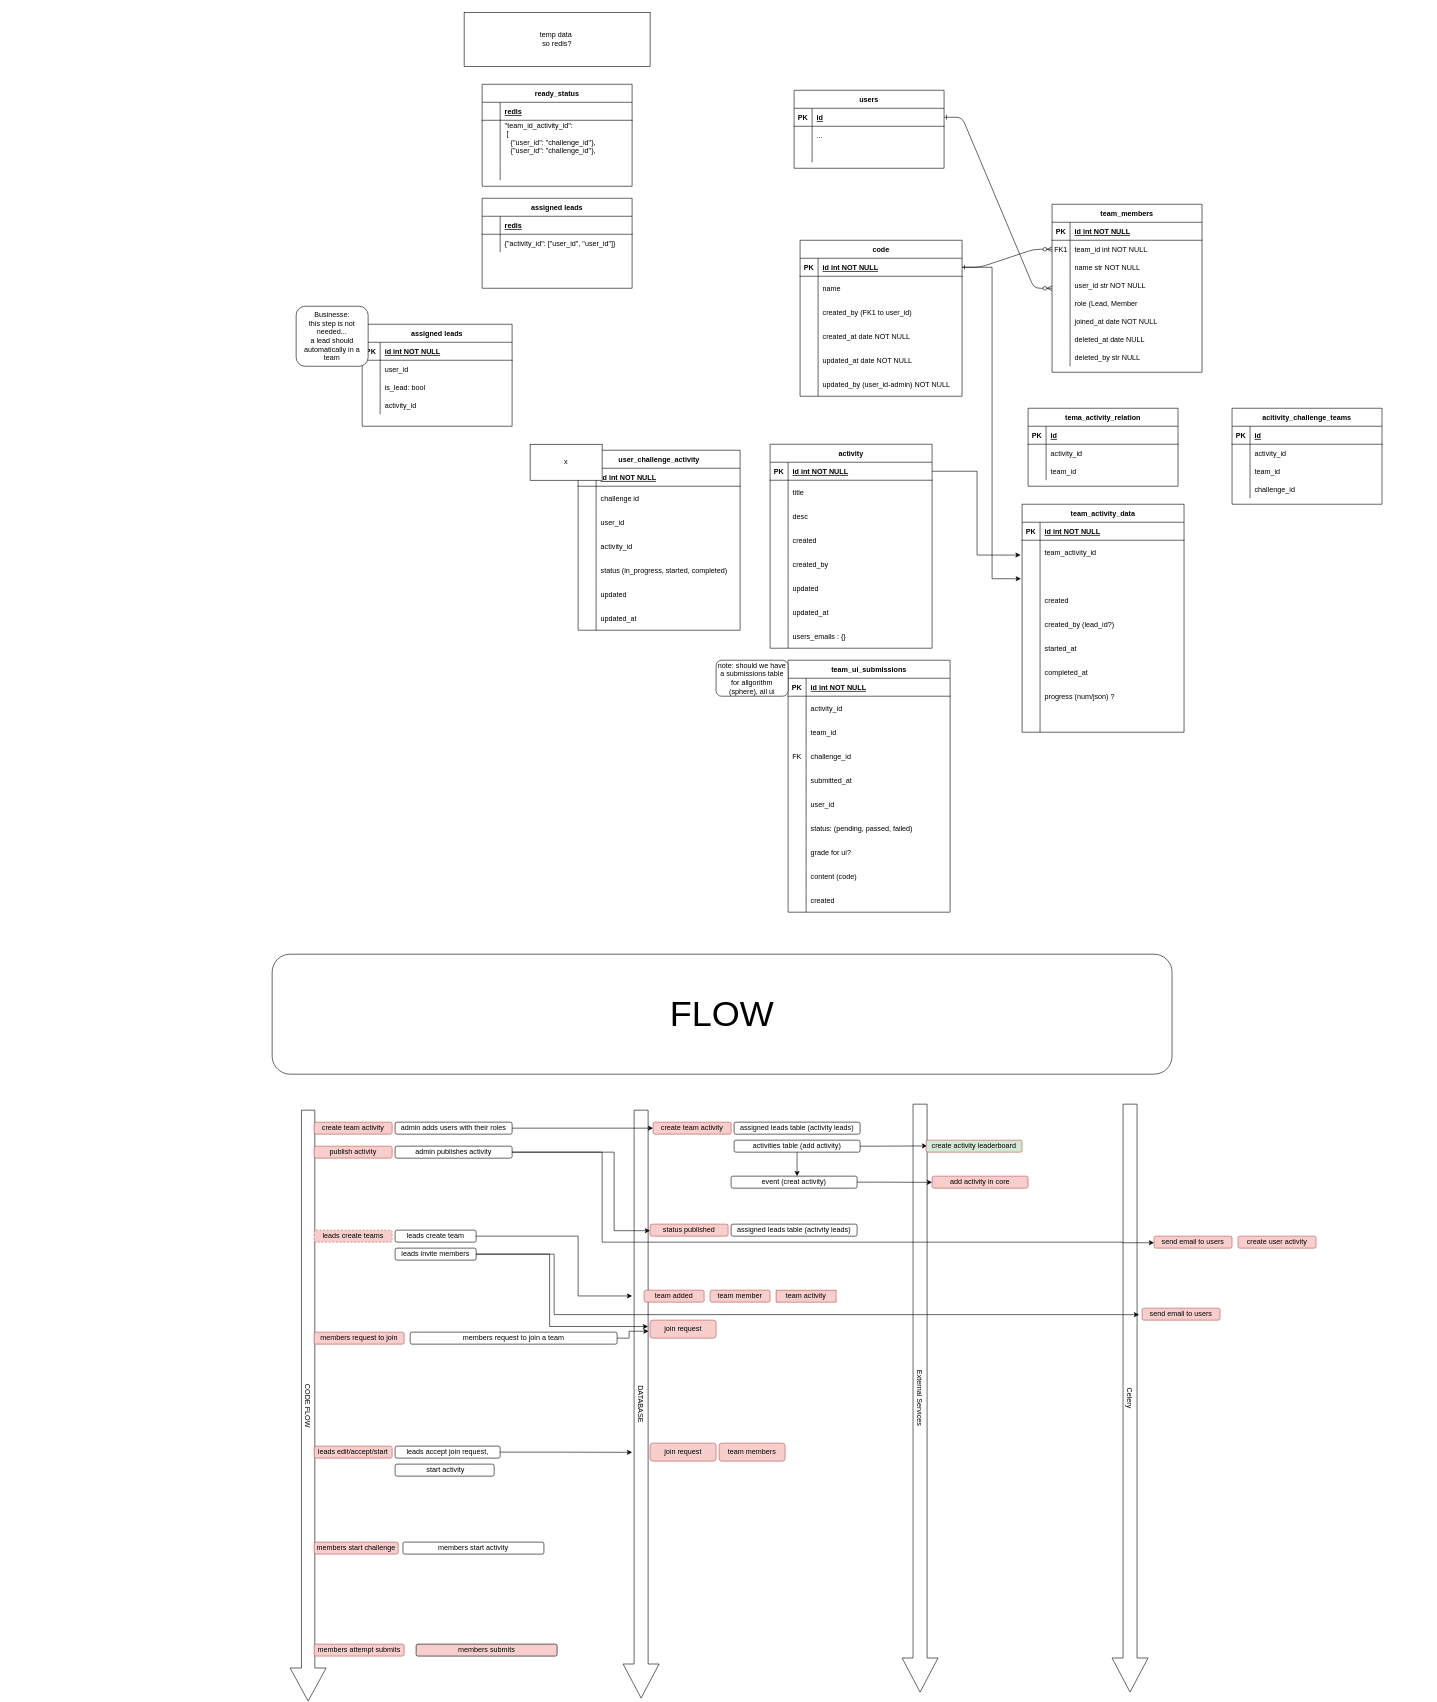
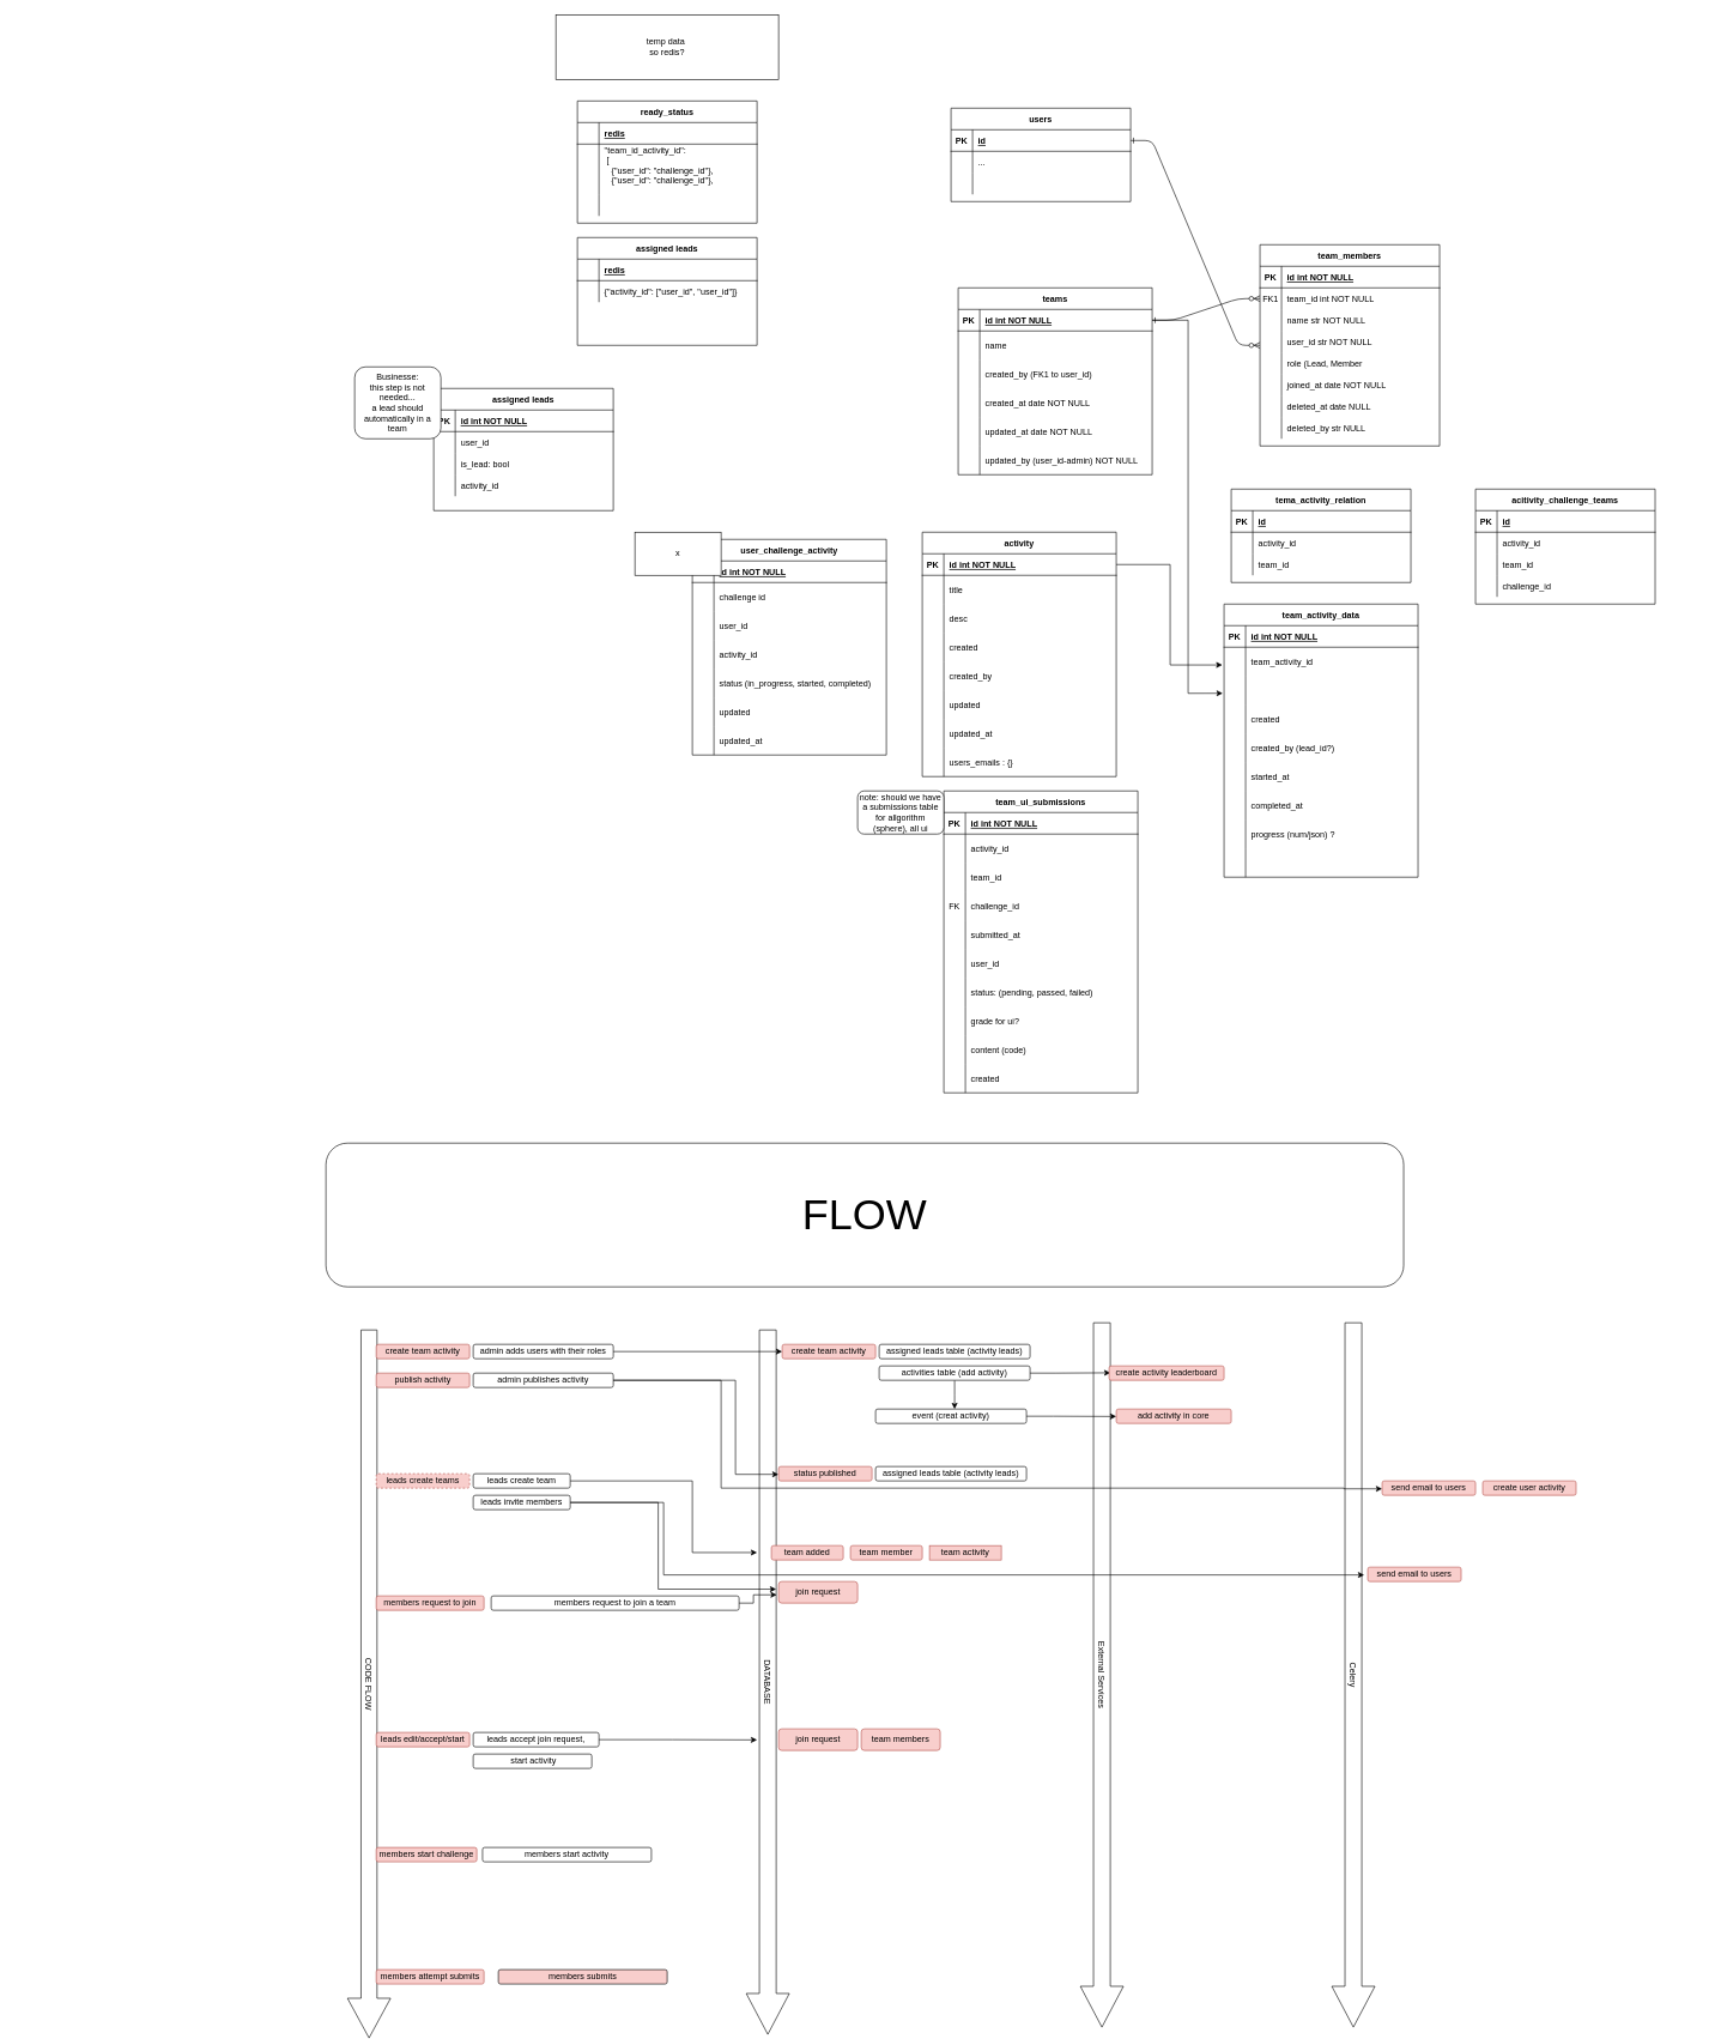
- <mxCell id="38" value="code" style="shape=table;startSize=30;container=1;collapsible=1;childLayout=tableLayout;fixedRows=1;rowLines=0;fontStyle=1;align=center;resizeLast=1;" parent="1" vertex="1"><mxGeometry x="1333" y="400" width="270" height="260" as="geometry" /></mxCell>
+ <mxCell id="38" value="teams" style="shape=table;startSize=30;container=1;collapsible=1;childLayout=tableLayout;fixedRows=1;rowLines=0;fontStyle=1;align=center;resizeLast=1;" parent="1" vertex="1"><mxGeometry x="1333" y="400" width="270" height="260" as="geometry" /></mxCell>
- <mxCell id="230" value="create activity leaderboard" style="rounded=1;whiteSpace=wrap;html=1;fillColor=#d5e8d4;strokeColor=#b85450;" vertex="1" parent="1"><mxGeometry x="1543" y="1900" width="160" height="20" as="geometry" /></mxCell>
+ <mxCell id="230" value="create activity leaderboard" style="rounded=1;whiteSpace=wrap;html=1;fillColor=#f8cecc;strokeColor=#b85450;" vertex="1" parent="1"><mxGeometry x="1543" y="1900" width="160" height="20" as="geometry" /></mxCell>
